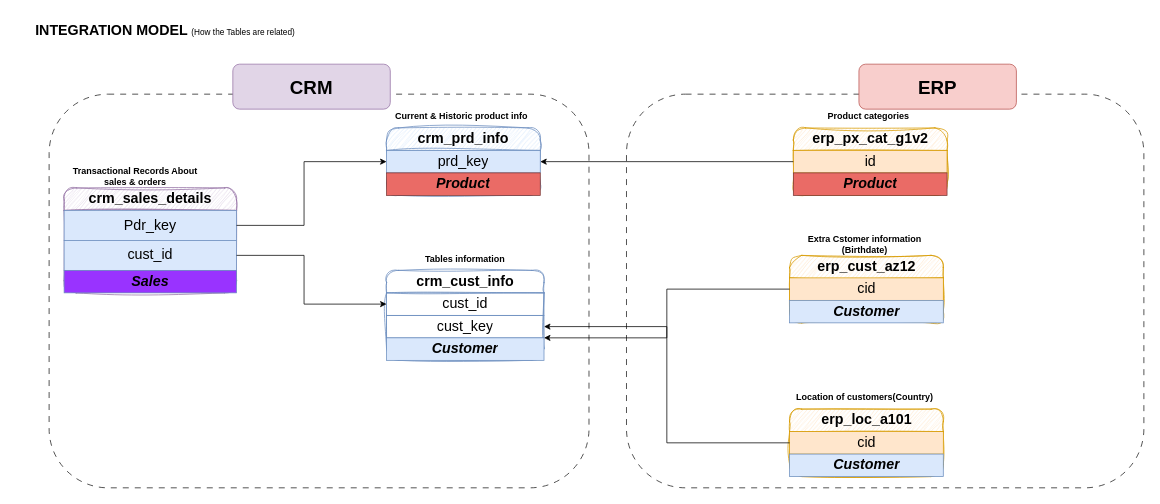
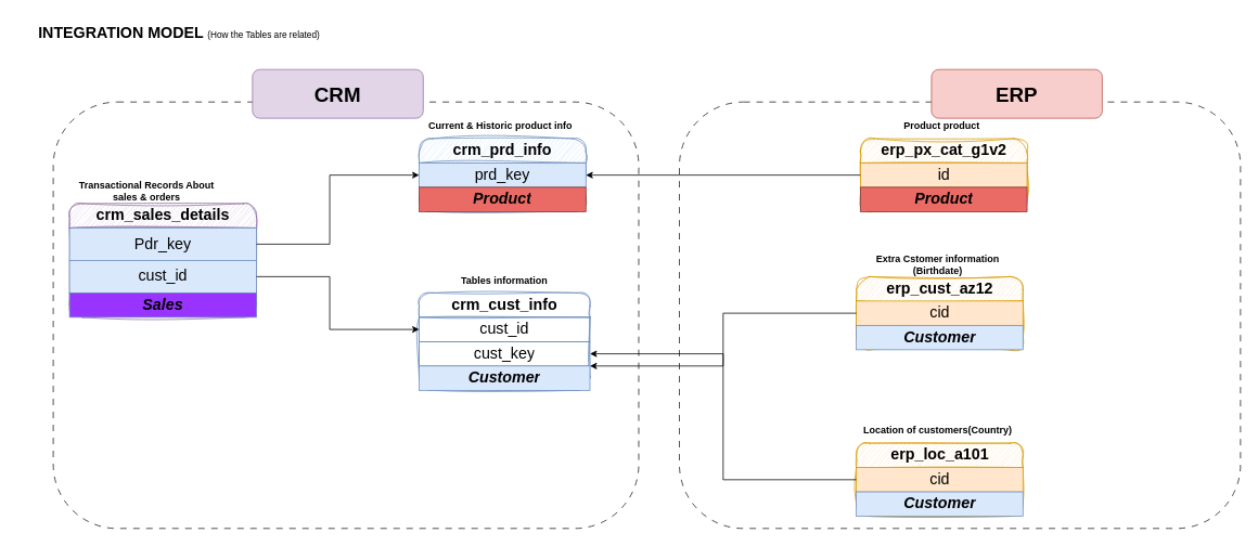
- <mxCell id="32" value="&lt;b&gt;Product categories&lt;/b&gt;" style="text;html=1;align=center;verticalAlign=middle;whiteSpace=wrap;rounded=0;" parent="1" vertex="1"><mxGeometry x="1062.5" y="140" width="190" height="30" as="geometry" /></mxCell>
+ <mxCell id="32" value="&lt;b&gt;Product product&lt;/b&gt;" style="text;html=1;align=center;verticalAlign=middle;whiteSpace=wrap;rounded=0;" parent="1" vertex="1"><mxGeometry x="1062.5" y="140" width="190" height="30" as="geometry" /></mxCell>
